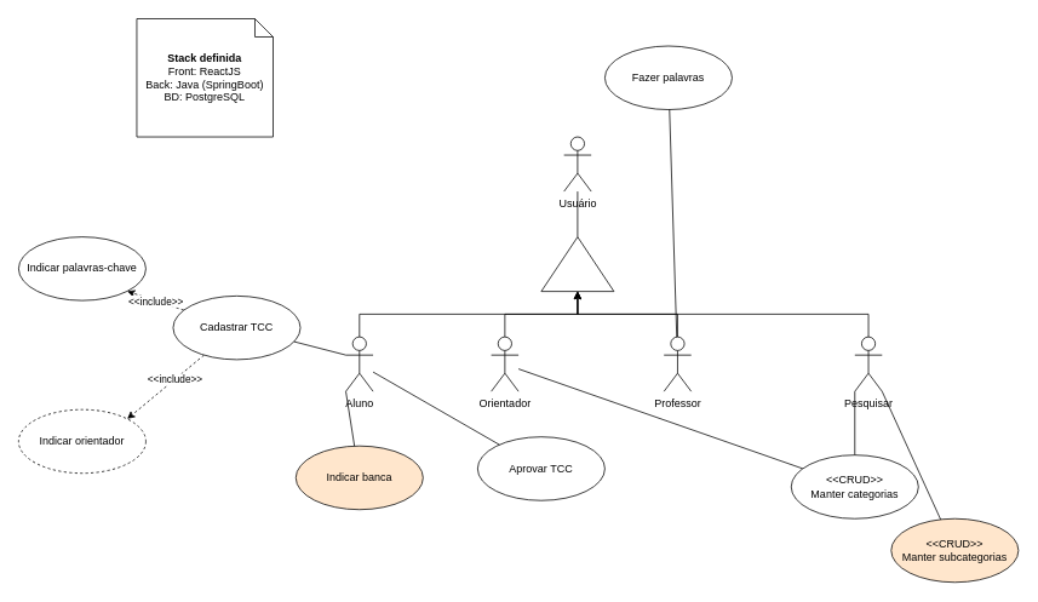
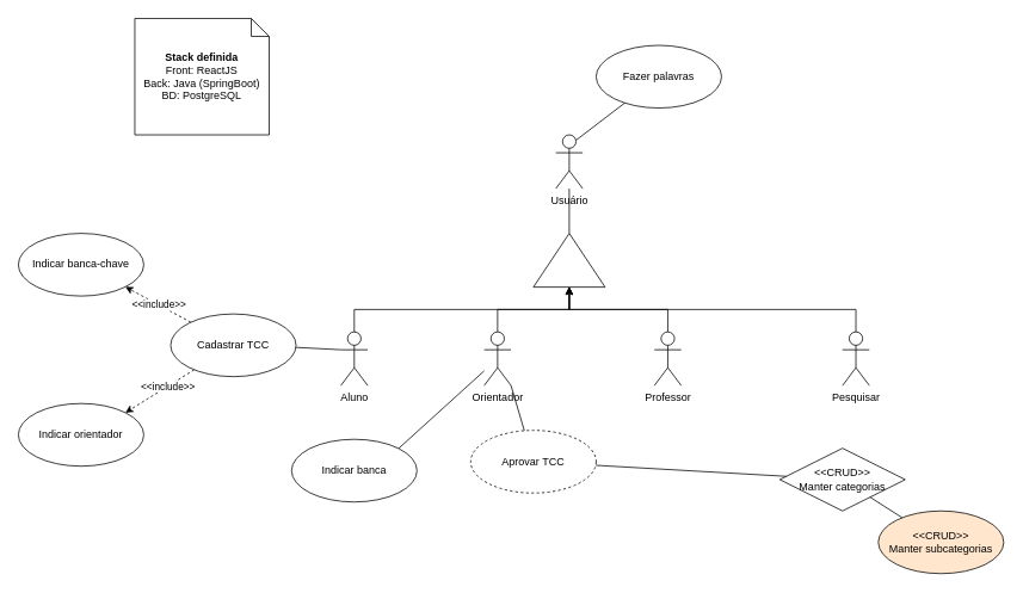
- <mxCell id="27" style="rounded=0;orthogonalLoop=1;jettySize=auto;html=1;endArrow=none;endFill=0;" parent="1" source="14" target="12" edge="1"><mxGeometry relative="1" as="geometry" /></mxCell>
+ <mxCell id="27" style="rounded=0;orthogonalLoop=1;jettySize=auto;html=1;entryX=0.75;entryY=0.1;entryDx=0;entryDy=0;entryPerimeter=0;endArrow=none;endFill=0;" parent="1" source="14" target="3" edge="1"><mxGeometry relative="1" as="geometry" /></mxCell>
- <mxCell id="26" value="&lt;div&gt;Indicar palavras-chave&lt;br&gt;&lt;/div&gt;" style="ellipse;whiteSpace=wrap;html=1;" parent="1" vertex="1"><mxGeometry x="20" y="260" width="140" height="70" as="geometry" /></mxCell>
+ <mxCell id="26" value="&lt;div&gt;Indicar banca-chave&lt;br&gt;&lt;/div&gt;" style="ellipse;whiteSpace=wrap;html=1;" parent="1" vertex="1"><mxGeometry x="20" y="260" width="140" height="70" as="geometry" /></mxCell>
- <mxCell id="23" value="Cadastrar TCC" style="ellipse;whiteSpace=wrap;html=1;" parent="1" vertex="1"><mxGeometry x="190" y="325" width="140" height="70" as="geometry" /></mxCell>
+ <mxCell id="23" value="Cadastrar TCC" style="ellipse;whiteSpace=wrap;html=1;" parent="1" vertex="1"><mxGeometry x="190" y="350" width="140" height="70" as="geometry" /></mxCell>
- <mxCell id="31" style="rounded=0;orthogonalLoop=1;jettySize=auto;html=1;endArrow=none;endFill=0;" parent="1" source="30" target="5" edge="1"><mxGeometry relative="1" as="geometry" /></mxCell>
+ <mxCell id="31" style="rounded=0;orthogonalLoop=1;jettySize=auto;html=1;entryX=1;entryY=1;entryDx=0;entryDy=0;entryPerimeter=0;endArrow=none;endFill=0;" parent="1" source="30" target="8" edge="1"><mxGeometry relative="1" as="geometry" /></mxCell>
- <mxCell id="7" style="rounded=0;orthogonalLoop=1;jettySize=auto;html=1;endArrow=none;endFill=0;" parent="1" source="8" target="15" edge="1"><mxGeometry relative="1" as="geometry" /></mxCell>
+ <mxCell id="7" style="rounded=0;orthogonalLoop=1;jettySize=auto;html=1;entryX=1;entryY=0;entryDx=0;entryDy=0;endArrow=none;endFill=0;" parent="1" source="8" target="28" edge="1"><mxGeometry relative="1" as="geometry" /></mxCell>
- <mxCell id="29" style="rounded=0;orthogonalLoop=1;jettySize=auto;html=1;entryX=0;entryY=1;entryDx=0;entryDy=0;entryPerimeter=0;endArrow=none;endFill=0;" parent="1" source="28" target="5" edge="1"><mxGeometry relative="1" as="geometry" /></mxCell>
- <mxCell id="17" style="rounded=0;orthogonalLoop=1;jettySize=auto;html=1;endArrow=none;endFill=0;entryX=0;entryY=1;entryDx=0;entryDy=0;entryPerimeter=0;" parent="1" source="15" target="10" edge="1"><mxGeometry relative="1" as="geometry" /></mxCell>
+ <mxCell id="17" style="rounded=0;orthogonalLoop=1;jettySize=auto;html=1;endArrow=none;endFill=0;" parent="1" source="15" target="30" edge="1"><mxGeometry relative="1" as="geometry" /></mxCell>
- <mxCell id="25" value="&lt;div&gt;Indicar orientador&lt;br&gt;&lt;/div&gt;" style="ellipse;whiteSpace=wrap;html=1;dashed=1;" parent="1" vertex="1"><mxGeometry x="20" y="450" width="140" height="70" as="geometry" /></mxCell>
+ <mxCell id="25" value="&lt;div&gt;Indicar orientador&lt;br&gt;&lt;/div&gt;" style="ellipse;whiteSpace=wrap;html=1;" parent="1" vertex="1"><mxGeometry x="20" y="450" width="140" height="70" as="geometry" /></mxCell>
- <mxCell id="18" style="rounded=0;orthogonalLoop=1;jettySize=auto;html=1;endArrow=none;endFill=0;entryX=1;entryY=1;entryDx=0;entryDy=0;entryPerimeter=0;" parent="1" source="16" target="10" edge="1"><mxGeometry relative="1" as="geometry"><mxPoint x="1010" y="480" as="targetPoint" /></mxGeometry></mxCell>
+ <mxCell id="18" style="rounded=0;orthogonalLoop=1;jettySize=auto;html=1;endArrow=none;endFill=0;" parent="1" source="16" target="15" edge="1"><mxGeometry relative="1" as="geometry"><mxPoint x="1010" y="480" as="targetPoint" /></mxGeometry></mxCell>
- <mxCell id="30" value="Aprovar TCC" style="ellipse;whiteSpace=wrap;html=1;" parent="1" vertex="1"><mxGeometry x="525" y="480" width="140" height="70" as="geometry" /></mxCell>
+ <mxCell id="30" value="Aprovar TCC" style="ellipse;whiteSpace=wrap;html=1;dashed=1;" parent="1" vertex="1"><mxGeometry x="525" y="480" width="140" height="70" as="geometry" /></mxCell>
- <mxCell id="28" value="Indicar banca" style="ellipse;whiteSpace=wrap;html=1;fillColor=#ffe6cc;" parent="1" vertex="1"><mxGeometry x="325" y="490" width="140" height="70" as="geometry" /></mxCell>
+ <mxCell id="28" value="Indicar banca" style="ellipse;whiteSpace=wrap;html=1;" parent="1" vertex="1"><mxGeometry x="325" y="490" width="140" height="70" as="geometry" /></mxCell>
- <mxCell id="15" value="&lt;div&gt;&amp;lt;&amp;lt;CRUD&amp;gt;&amp;gt;&lt;br&gt;&lt;/div&gt;&lt;div&gt;Manter categorias&lt;/div&gt;" style="ellipse;whiteSpace=wrap;html=1;" parent="1" vertex="1"><mxGeometry x="870" y="500" width="140" height="70" as="geometry" /></mxCell>
+ <mxCell id="15" value="&lt;div&gt;&amp;lt;&amp;lt;CRUD&amp;gt;&amp;gt;&lt;br&gt;&lt;/div&gt;&lt;div&gt;Manter categorias&lt;/div&gt;" style="rhombus;whiteSpace=wrap;html=1;" parent="1" vertex="1"><mxGeometry x="870" y="500" width="140" height="70" as="geometry" /></mxCell>
